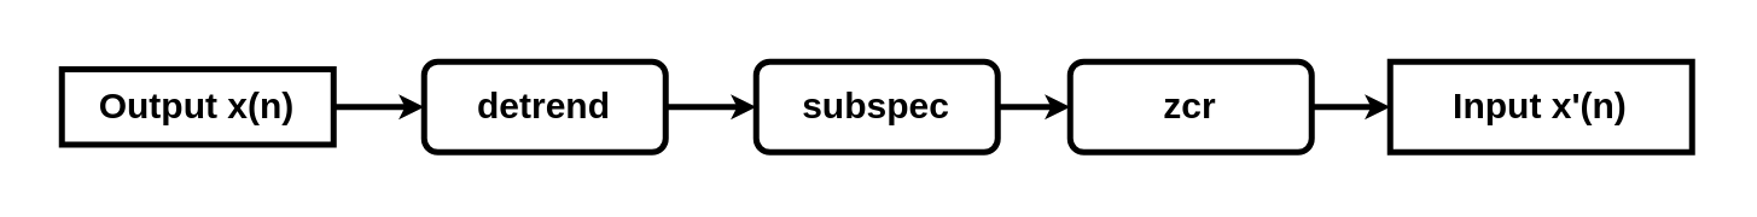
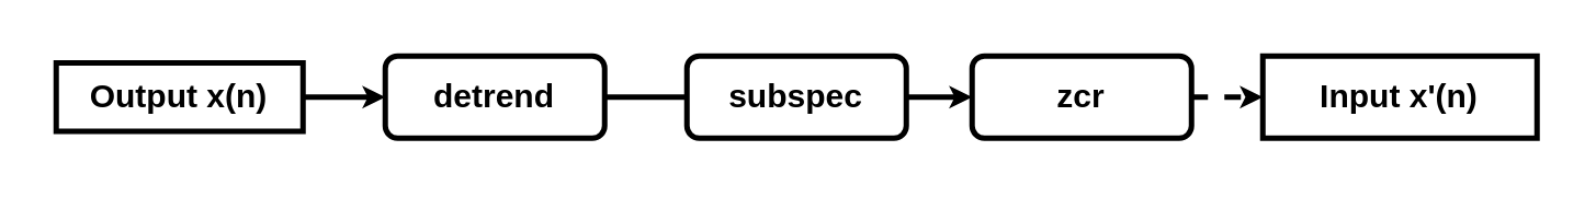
- <mxCell id="8" value="" style="edgeStyle=orthogonalEdgeStyle;rounded=0;orthogonalLoop=1;jettySize=auto;html=1;fontFamily=Helvetica;fontSize=11;shadow=0;jumpSize=6;strokeWidth=2;exitX=1;exitY=0.5;exitDx=0;exitDy=0;entryX=0;entryY=0.5;entryDx=0;entryDy=0;endSize=2;startSize=0;" edge="1" parent="1" source="2" target="4"><mxGeometry relative="1" as="geometry"><mxPoint x="130" y="-15" as="sourcePoint" /><mxPoint x="248" y="35" as="targetPoint" /></mxGeometry></mxCell>
+ <mxCell id="8" value="" style="edgeStyle=orthogonalEdgeStyle;rounded=0;orthogonalLoop=1;jettySize=auto;html=1;fontFamily=Helvetica;fontSize=11;shadow=0;jumpSize=6;strokeWidth=2;exitX=1;exitY=0.5;exitDx=0;exitDy=0;entryX=0;entryY=0.5;entryDx=0;entryDy=0;endSize=2;startSize=0;endArrow=none;" edge="1" parent="1" source="2" target="4"><mxGeometry relative="1" as="geometry"><mxPoint x="130" y="-15" as="sourcePoint" /><mxPoint x="248" y="35" as="targetPoint" /></mxGeometry></mxCell>
- <mxCell id="9" value="" style="edgeStyle=orthogonalEdgeStyle;rounded=0;orthogonalLoop=1;jettySize=auto;html=1;fontFamily=Helvetica;fontSize=11;shadow=0;jumpSize=6;strokeWidth=2;endSize=2;startSize=0;entryX=0;entryY=0.5;entryDx=0;entryDy=0;exitX=1;exitY=0.5;exitDx=0;exitDy=0;startArrow=none;" edge="1" parent="1" source="10" target="5"><mxGeometry relative="1" as="geometry"><mxPoint x="26" y="-15" as="sourcePoint" /><mxPoint x="56" y="-15" as="targetPoint" /></mxGeometry></mxCell>
+ <mxCell id="9" value="" style="edgeStyle=orthogonalEdgeStyle;rounded=0;orthogonalLoop=1;jettySize=auto;html=1;fontFamily=Helvetica;fontSize=11;shadow=0;jumpSize=6;strokeWidth=2;endSize=2;startSize=0;entryX=0;entryY=0.5;entryDx=0;entryDy=0;exitX=1;exitY=0.5;exitDx=0;exitDy=0;startArrow=none;dashed=1;" edge="1" parent="1" source="10" target="5"><mxGeometry relative="1" as="geometry"><mxPoint x="26" y="-15" as="sourcePoint" /><mxPoint x="56" y="-15" as="targetPoint" /></mxGeometry></mxCell>
